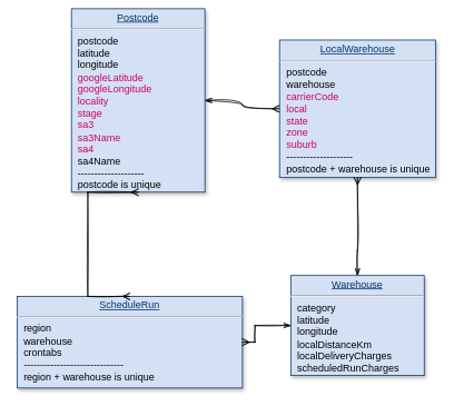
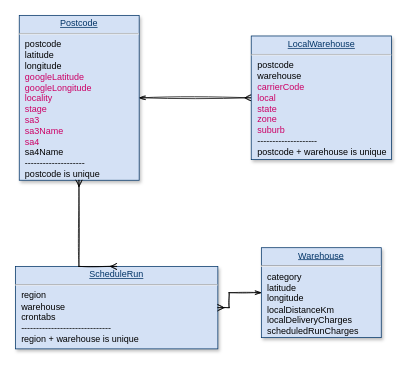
- <mxCell id="3" value="&lt;p style=&quot;margin: 0px ; margin-top: 4px ; text-align: center ; text-decoration: underline&quot;&gt;Postcode&lt;/p&gt;&lt;hr&gt;&lt;p style=&quot;margin: 0px ; margin-left: 8px&quot;&gt;&lt;span&gt;&lt;font color=&quot;#000000&quot;&gt;postcode&lt;/font&gt;&lt;/span&gt;&lt;/p&gt;&lt;p style=&quot;margin: 0px ; margin-left: 8px&quot;&gt;&lt;font color=&quot;#000000&quot;&gt;latitude&lt;/font&gt;&lt;/p&gt;&lt;p style=&quot;margin: 0px ; margin-left: 8px&quot;&gt;&lt;font color=&quot;#000000&quot;&gt;longitude&lt;/font&gt;&lt;/p&gt;&lt;p style=&quot;margin: 0px ; margin-left: 8px&quot;&gt;&lt;font color=&quot;#cc0066&quot;&gt;googleLatitude&lt;/font&gt;&lt;/p&gt;&lt;p style=&quot;margin: 0px ; margin-left: 8px&quot;&gt;&lt;font color=&quot;#cc0066&quot;&gt;googleLongitude&lt;/font&gt;&lt;/p&gt;&lt;p style=&quot;margin: 0px ; margin-left: 8px&quot;&gt;&lt;font color=&quot;#cc0066&quot;&gt;locality&lt;/font&gt;&lt;/p&gt;&lt;p style=&quot;margin: 0px ; margin-left: 8px&quot;&gt;&lt;font color=&quot;#cc0066&quot;&gt;stage&lt;/font&gt;&lt;/p&gt;&lt;p style=&quot;margin: 0px ; margin-left: 8px&quot;&gt;&lt;font color=&quot;#cc0066&quot;&gt;sa3&lt;/font&gt;&lt;/p&gt;&lt;p style=&quot;margin: 0px ; margin-left: 8px&quot;&gt;&lt;font color=&quot;#cc0066&quot;&gt;sa3Name&lt;/font&gt;&lt;/p&gt;&lt;p style=&quot;margin: 0px ; margin-left: 8px&quot;&gt;&lt;font color=&quot;#cc0066&quot;&gt;sa4&lt;/font&gt;&lt;/p&gt;&lt;p style=&quot;margin: 0px ; margin-left: 8px&quot;&gt;&lt;font color=&quot;#000000&quot;&gt;sa4Name&lt;/font&gt;&lt;/p&gt;&lt;p style=&quot;margin: 0px ; margin-left: 8px&quot;&gt;&lt;font color=&quot;#000000&quot;&gt;--------------------&lt;/font&gt;&lt;/p&gt;&lt;p style=&quot;margin: 0px ; margin-left: 8px&quot;&gt;&lt;font color=&quot;#000000&quot;&gt;postcode is unique&lt;/font&gt;&lt;/p&gt;" style="verticalAlign=top;align=left;overflow=fill;fontSize=12;fontFamily=Helvetica;html=1;strokeColor=#003366;shadow=1;fillColor=#D4E1F5;fontColor=#003366" vertex="1" parent="1"><mxGeometry x="85" y="10" width="160" height="220" as="geometry" /></mxCell>
+ <mxCell id="3" value="&lt;p style=&quot;margin: 0px ; margin-top: 4px ; text-align: center ; text-decoration: underline&quot;&gt;Postcode&lt;/p&gt;&lt;hr&gt;&lt;p style=&quot;margin: 0px ; margin-left: 8px&quot;&gt;&lt;span&gt;&lt;font color=&quot;#000000&quot;&gt;postcode&lt;/font&gt;&lt;/span&gt;&lt;/p&gt;&lt;p style=&quot;margin: 0px ; margin-left: 8px&quot;&gt;&lt;font color=&quot;#000000&quot;&gt;latitude&lt;/font&gt;&lt;/p&gt;&lt;p style=&quot;margin: 0px ; margin-left: 8px&quot;&gt;&lt;font color=&quot;#000000&quot;&gt;longitude&lt;/font&gt;&lt;/p&gt;&lt;p style=&quot;margin: 0px ; margin-left: 8px&quot;&gt;&lt;font color=&quot;#cc0066&quot;&gt;googleLatitude&lt;/font&gt;&lt;/p&gt;&lt;p style=&quot;margin: 0px ; margin-left: 8px&quot;&gt;&lt;font color=&quot;#cc0066&quot;&gt;googleLongitude&lt;/font&gt;&lt;/p&gt;&lt;p style=&quot;margin: 0px ; margin-left: 8px&quot;&gt;&lt;font color=&quot;#cc0066&quot;&gt;locality&lt;/font&gt;&lt;/p&gt;&lt;p style=&quot;margin: 0px ; margin-left: 8px&quot;&gt;&lt;font color=&quot;#cc0066&quot;&gt;stage&lt;/font&gt;&lt;/p&gt;&lt;p style=&quot;margin: 0px ; margin-left: 8px&quot;&gt;&lt;font color=&quot;#cc0066&quot;&gt;sa3&lt;/font&gt;&lt;/p&gt;&lt;p style=&quot;margin: 0px ; margin-left: 8px&quot;&gt;&lt;font color=&quot;#cc0066&quot;&gt;sa3Name&lt;/font&gt;&lt;/p&gt;&lt;p style=&quot;margin: 0px ; margin-left: 8px&quot;&gt;&lt;font color=&quot;#cc0066&quot;&gt;sa4&lt;/font&gt;&lt;/p&gt;&lt;p style=&quot;margin: 0px ; margin-left: 8px&quot;&gt;&lt;font color=&quot;#000000&quot;&gt;sa4Name&lt;/font&gt;&lt;/p&gt;&lt;p style=&quot;margin: 0px ; margin-left: 8px&quot;&gt;&lt;font color=&quot;#000000&quot;&gt;--------------------&lt;/font&gt;&lt;/p&gt;&lt;p style=&quot;margin: 0px ; margin-left: 8px&quot;&gt;&lt;font color=&quot;#000000&quot;&gt;postcode is unique&lt;/font&gt;&lt;/p&gt;" style="verticalAlign=top;align=left;overflow=fill;fontSize=12;fontFamily=Helvetica;html=1;strokeColor=#003366;shadow=1;fillColor=#D4E1F5;fontColor=#003366" vertex="1" parent="1"><mxGeometry x="25" y="20" width="160" height="220" as="geometry" /></mxCell>
- <mxCell id="7" style="edgeStyle=elbowEdgeStyle;sketch=1;orthogonalLoop=1;jettySize=auto;html=1;startArrow=openThin;startFill=0;endArrow=ERmany;endFill=0;entryX=0.5;entryY=1;entryDx=0;entryDy=0;rounded=0;exitX=0.5;exitY=0;exitDx=0;exitDy=0;" edge="1" parent="1" source="4" target="5"><mxGeometry relative="1" as="geometry"><mxPoint x="128" y="440" as="sourcePoint" /><mxPoint x="448" y="230" as="targetPoint" /><Array as="points"><mxPoint x="428" y="300" /></Array></mxGeometry></mxCell>
